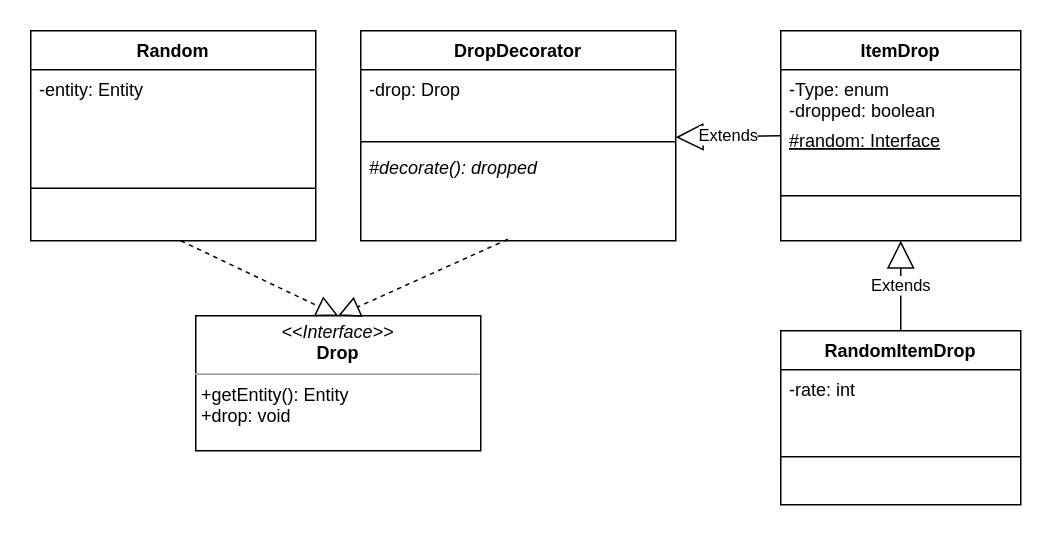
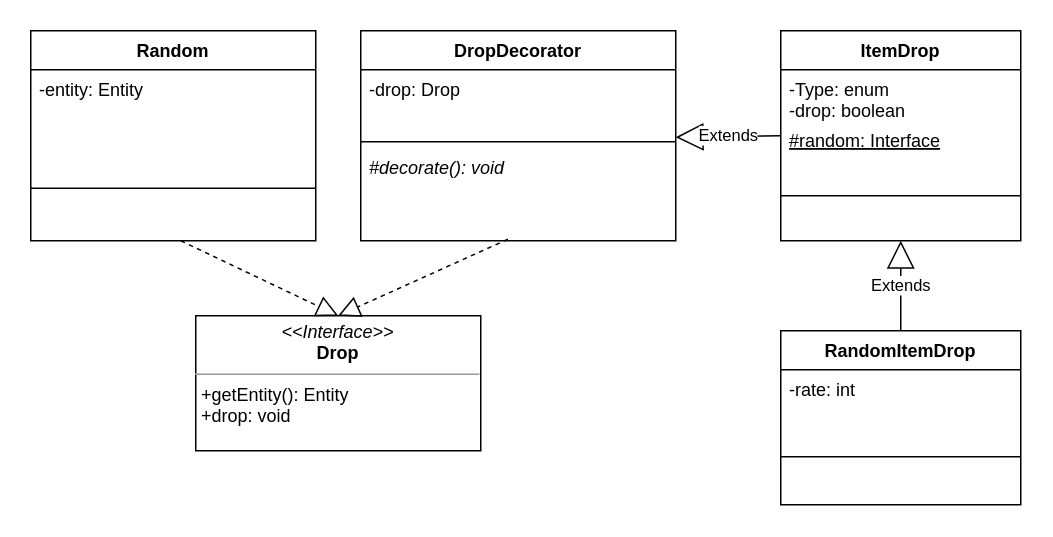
- <mxCell id="13" value="-Type: enum&#10;-dropped: boolean" style="text;strokeColor=none;fillColor=none;align=left;verticalAlign=top;spacingLeft=4;spacingRight=4;overflow=hidden;rotatable=0;points=[[0,0.5],[1,0.5]];portConstraint=eastwest;" parent="12" vertex="1"><mxGeometry y="26" width="160" height="34" as="geometry" /></mxCell>
+ <mxCell id="13" value="-Type: enum&#10;-drop: boolean" style="text;strokeColor=none;fillColor=none;align=left;verticalAlign=top;spacingLeft=4;spacingRight=4;overflow=hidden;rotatable=0;points=[[0,0.5],[1,0.5]];portConstraint=eastwest;" parent="12" vertex="1"><mxGeometry y="26" width="160" height="34" as="geometry" /></mxCell>
- <mxCell id="8" value="#decorate(): dropped" style="text;strokeColor=none;fillColor=none;align=left;verticalAlign=top;spacingLeft=4;spacingRight=4;overflow=hidden;rotatable=0;points=[[0,0.5],[1,0.5]];portConstraint=eastwest;fontStyle=2" parent="5" vertex="1"><mxGeometry y="78" width="210" height="62" as="geometry" /></mxCell>
+ <mxCell id="8" value="#decorate(): void" style="text;strokeColor=none;fillColor=none;align=left;verticalAlign=top;spacingLeft=4;spacingRight=4;overflow=hidden;rotatable=0;points=[[0,0.5],[1,0.5]];portConstraint=eastwest;fontStyle=2" parent="5" vertex="1"><mxGeometry y="78" width="210" height="62" as="geometry" /></mxCell>
